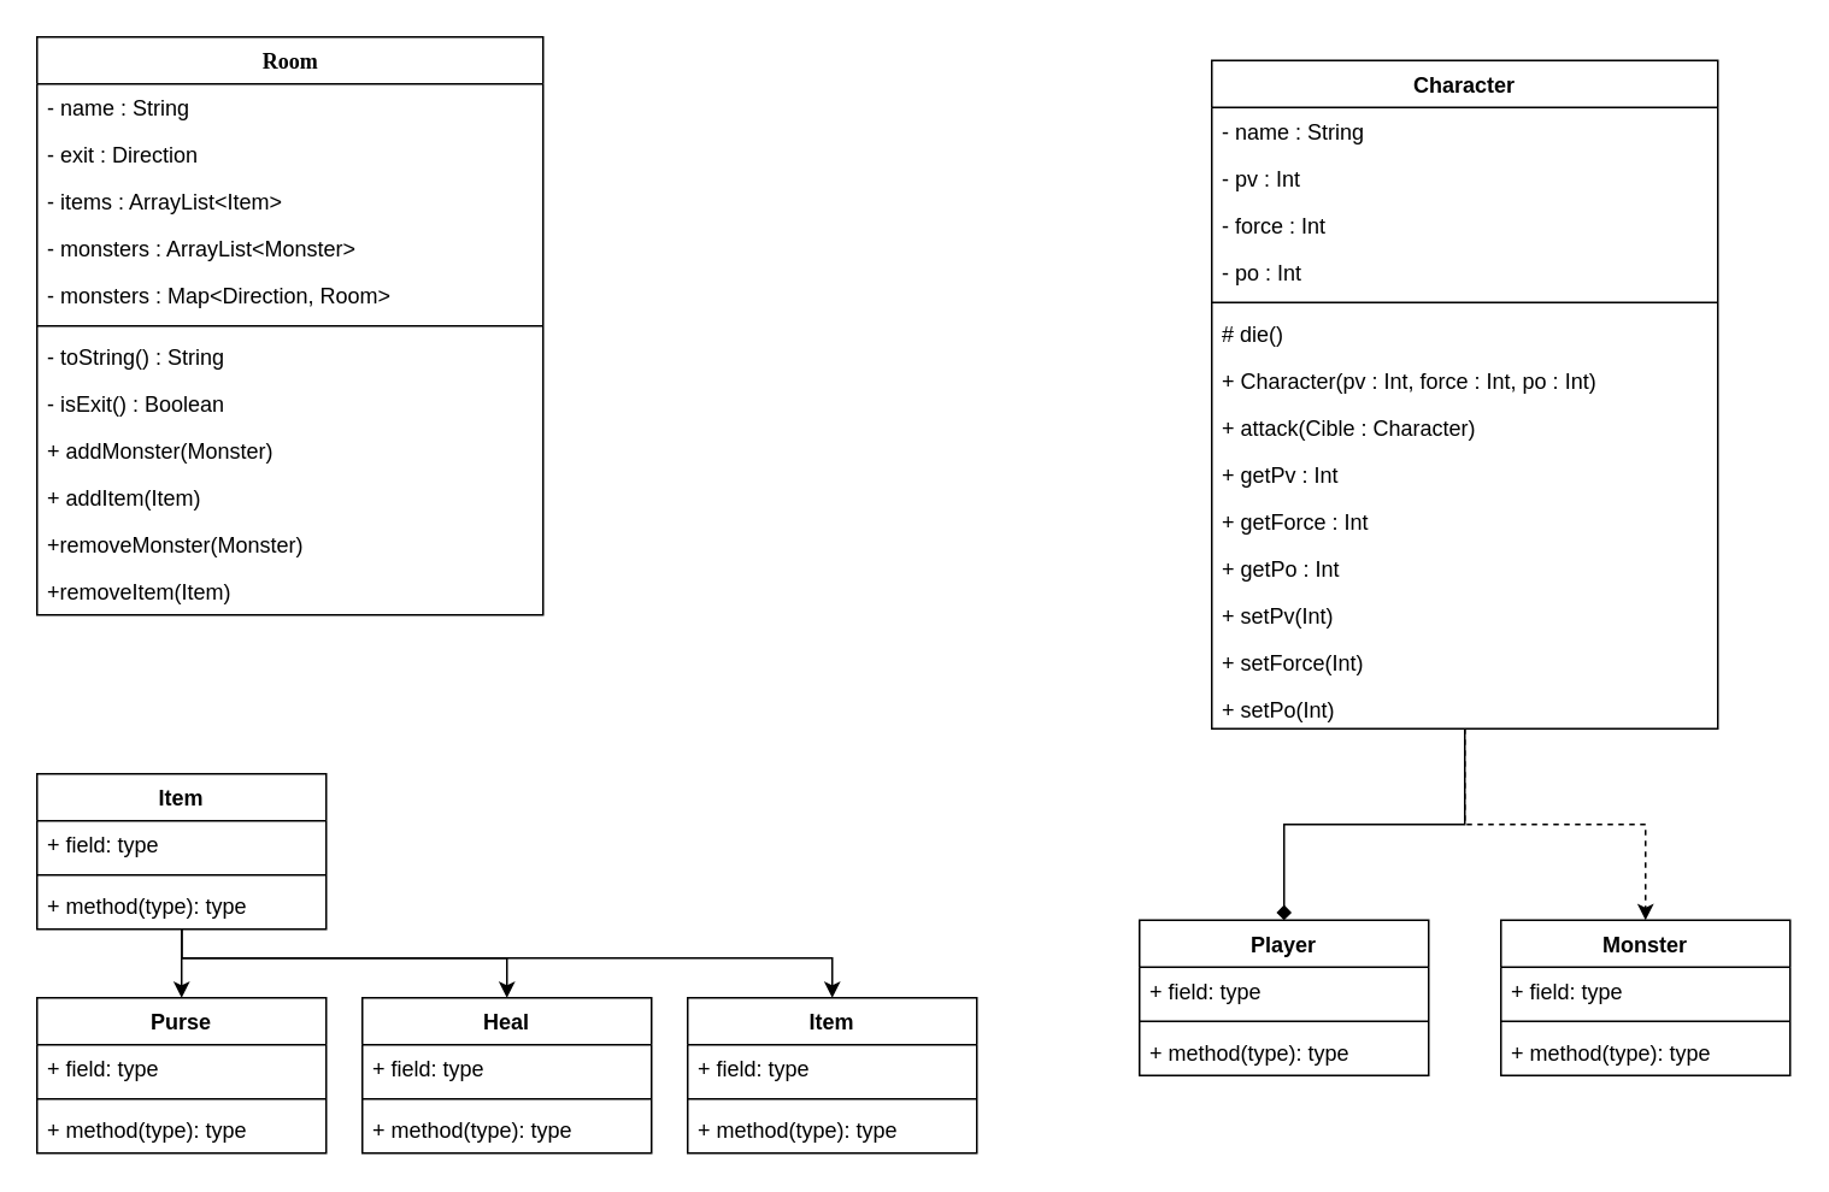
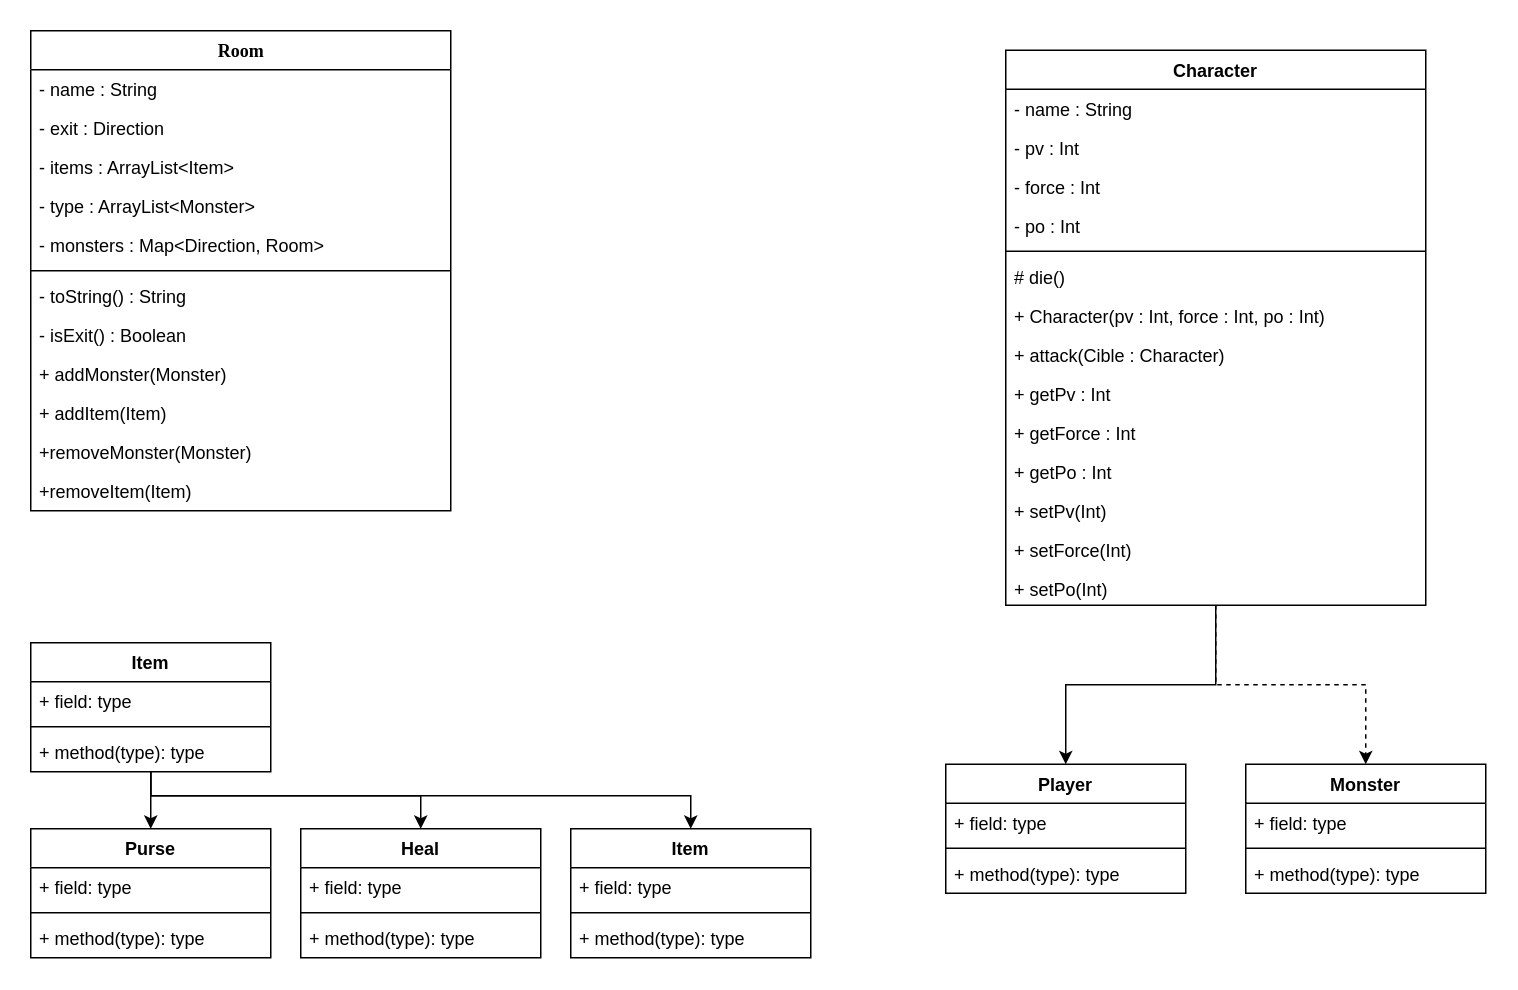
- <mxCell id="6" value="- monsters : ArrayList&amp;lt;Monster&amp;gt;" style="text;html=1;strokeColor=none;fillColor=none;align=left;verticalAlign=top;spacingLeft=4;spacingRight=4;whiteSpace=wrap;overflow=hidden;rotatable=0;points=[[0,0.5],[1,0.5]];portConstraint=eastwest;" parent="2" vertex="1"><mxGeometry y="104" width="280" height="26" as="geometry" /></mxCell>
+ <mxCell id="6" value="- type : ArrayList&amp;lt;Monster&amp;gt;" style="text;html=1;strokeColor=none;fillColor=none;align=left;verticalAlign=top;spacingLeft=4;spacingRight=4;whiteSpace=wrap;overflow=hidden;rotatable=0;points=[[0,0.5],[1,0.5]];portConstraint=eastwest;" parent="2" vertex="1"><mxGeometry y="104" width="280" height="26" as="geometry" /></mxCell>
- <mxCell id="15" style="edgeStyle=orthogonalEdgeStyle;rounded=0;orthogonalLoop=1;jettySize=auto;html=1;entryX=0.5;entryY=0;entryDx=0;entryDy=0;endArrow=diamond;" edge="1" parent="1" source="17" target="32"><mxGeometry relative="1" as="geometry" /></mxCell>
+ <mxCell id="15" style="edgeStyle=orthogonalEdgeStyle;rounded=0;orthogonalLoop=1;jettySize=auto;html=1;entryX=0.5;entryY=0;entryDx=0;entryDy=0;" edge="1" parent="1" source="17" target="32"><mxGeometry relative="1" as="geometry" /></mxCell>
